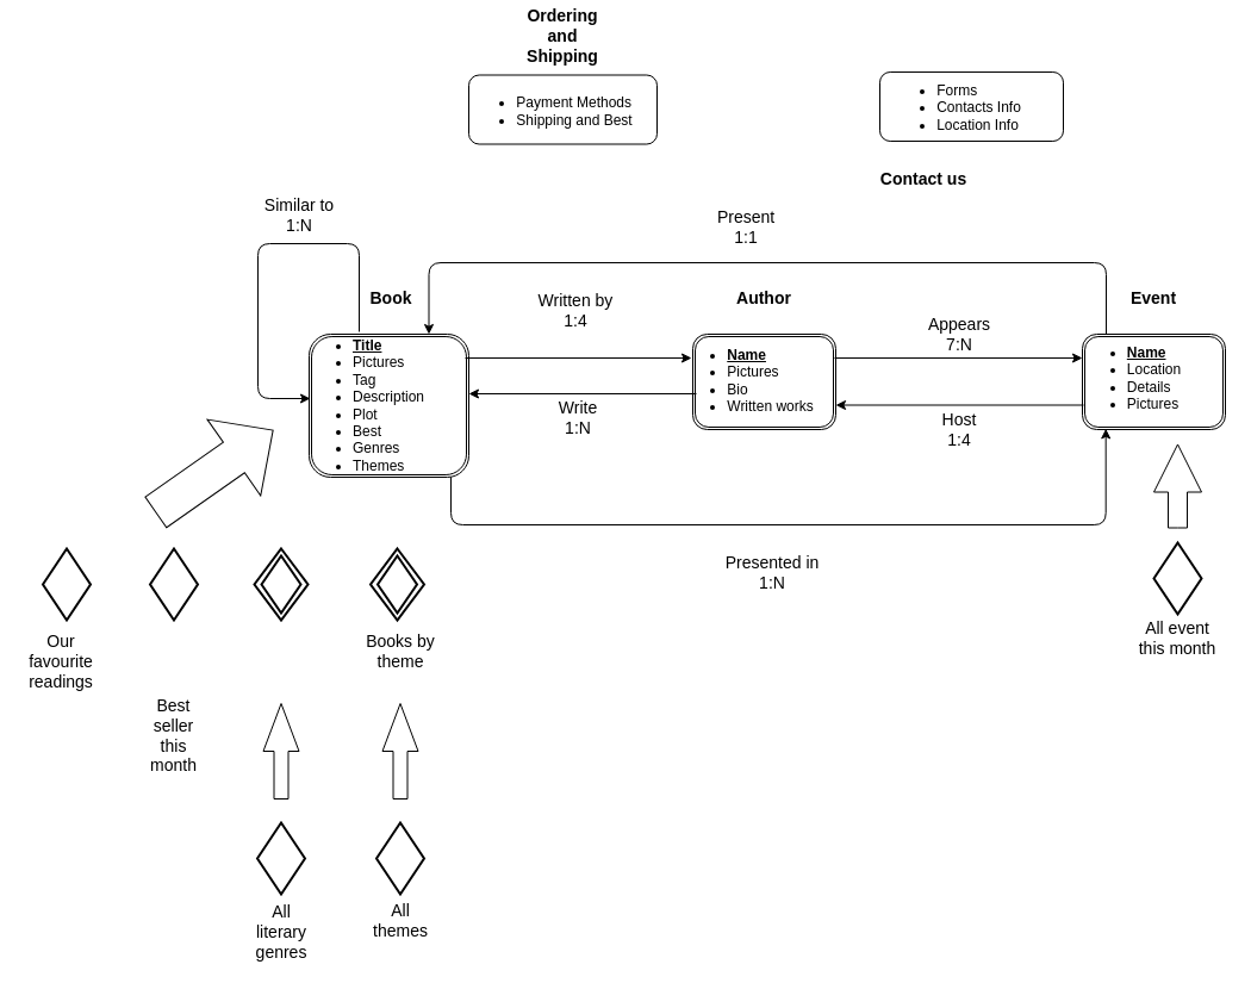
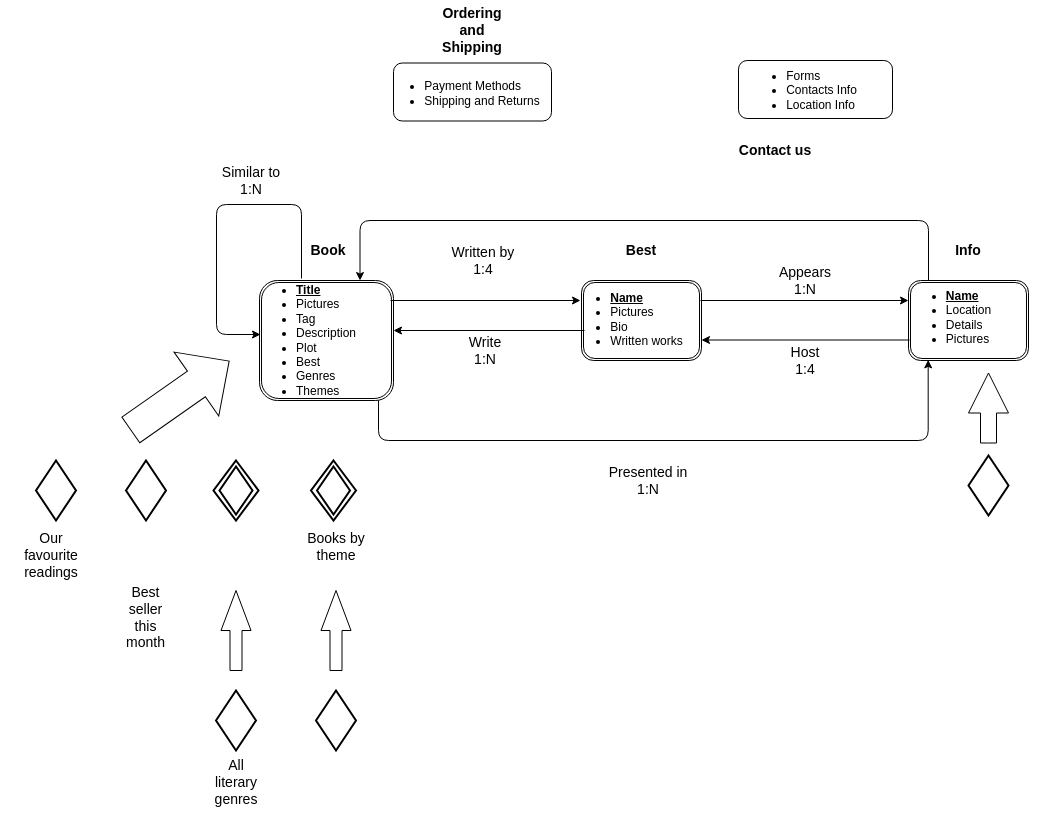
- <mxCell id="46" value="&lt;ul&gt;&lt;li style=&quot;text-align: left&quot;&gt;Payment Methods&lt;/li&gt;&lt;li style=&quot;text-align: left&quot;&gt;Shipping and Best&lt;/li&gt;&lt;/ul&gt;&lt;div style=&quot;text-align: left&quot;&gt;&lt;/div&gt;" style="text;html=1;strokeColor=none;fillColor=none;align=center;verticalAlign=middle;whiteSpace=wrap;rounded=0;" parent="1" vertex="1"><mxGeometry x="382" y="62.5" width="160" height="61" as="geometry" /></mxCell>
+ <mxCell id="46" value="&lt;ul&gt;&lt;li style=&quot;text-align: left&quot;&gt;Payment Methods&lt;/li&gt;&lt;li style=&quot;text-align: left&quot;&gt;Shipping and Returns&lt;/li&gt;&lt;/ul&gt;&lt;div style=&quot;text-align: left&quot;&gt;&lt;/div&gt;" style="text;html=1;strokeColor=none;fillColor=none;align=center;verticalAlign=middle;whiteSpace=wrap;rounded=0;" parent="1" vertex="1"><mxGeometry x="382" y="62.5" width="160" height="61" as="geometry" /></mxCell>
- <mxCell id="22" value="Present&lt;br style=&quot;font-size: 14px;&quot;&gt;1:1&lt;br style=&quot;font-size: 14px;&quot;&gt;" style="text;html=1;strokeColor=none;fillColor=none;align=center;verticalAlign=middle;whiteSpace=wrap;rounded=0;fontSize=14;" parent="1" vertex="1"><mxGeometry x="551" y="180" width="150" height="20" as="geometry" /></mxCell>
- <mxCell id="9" value="&lt;b style=&quot;font-size: 14px;&quot;&gt;Author&lt;/b&gt;" style="text;html=1;strokeColor=none;fillColor=none;align=center;verticalAlign=middle;whiteSpace=wrap;rounded=0;fontSize=14;" parent="1" vertex="1"><mxGeometry x="581" y="240" width="120" height="20" as="geometry" /></mxCell>
+ <mxCell id="9" value="&lt;b style=&quot;font-size: 14px;&quot;&gt;Best&lt;/b&gt;" style="text;html=1;strokeColor=none;fillColor=none;align=center;verticalAlign=middle;whiteSpace=wrap;rounded=0;fontSize=14;" parent="1" vertex="1"><mxGeometry x="581" y="240" width="120" height="20" as="geometry" /></mxCell>
- <mxCell id="11" value="&lt;b style=&quot;font-size: 14px;&quot;&gt;Event&lt;/b&gt;" style="text;html=1;strokeColor=none;fillColor=none;align=center;verticalAlign=middle;whiteSpace=wrap;rounded=0;fontSize=14;" parent="1" vertex="1"><mxGeometry x="908" y="240" width="120" height="20" as="geometry" /></mxCell>
+ <mxCell id="11" value="&lt;b style=&quot;font-size: 14px;&quot;&gt;Info&lt;/b&gt;" style="text;html=1;strokeColor=none;fillColor=none;align=center;verticalAlign=middle;whiteSpace=wrap;rounded=0;fontSize=14;" parent="1" vertex="1"><mxGeometry x="908" y="240" width="120" height="20" as="geometry" /></mxCell>
- <mxCell id="18" value="Appears&lt;br style=&quot;font-size: 14px;&quot;&gt;7:N&lt;br style=&quot;font-size: 14px;&quot;&gt;" style="text;html=1;strokeColor=none;fillColor=none;align=center;verticalAlign=middle;whiteSpace=wrap;rounded=0;fontSize=14;" parent="1" vertex="1"><mxGeometry x="729.5" y="270" width="150" height="20" as="geometry" /></mxCell>
+ <mxCell id="18" value="Appears&lt;br style=&quot;font-size: 14px;&quot;&gt;1:N&lt;br style=&quot;font-size: 14px;&quot;&gt;" style="text;html=1;strokeColor=none;fillColor=none;align=center;verticalAlign=middle;whiteSpace=wrap;rounded=0;fontSize=14;" parent="1" vertex="1"><mxGeometry x="729.5" y="270" width="150" height="20" as="geometry" /></mxCell>
- <mxCell id="26" value="All event this month&lt;br style=&quot;font-size: 14px;&quot;&gt;" style="text;html=1;strokeColor=none;fillColor=none;align=center;verticalAlign=middle;whiteSpace=wrap;rounded=0;fontSize=14;" parent="1" vertex="1"><mxGeometry x="948" y="525" width="80" height="20" as="geometry" /></mxCell>
- <mxCell id="37" value="All themes&lt;br style=&quot;font-size: 14px;&quot;&gt;" style="text;html=1;strokeColor=none;fillColor=none;align=center;verticalAlign=middle;whiteSpace=wrap;rounded=0;fontSize=14;" parent="1" vertex="1"><mxGeometry x="306" y="760" width="60" height="24" as="geometry" /></mxCell>
